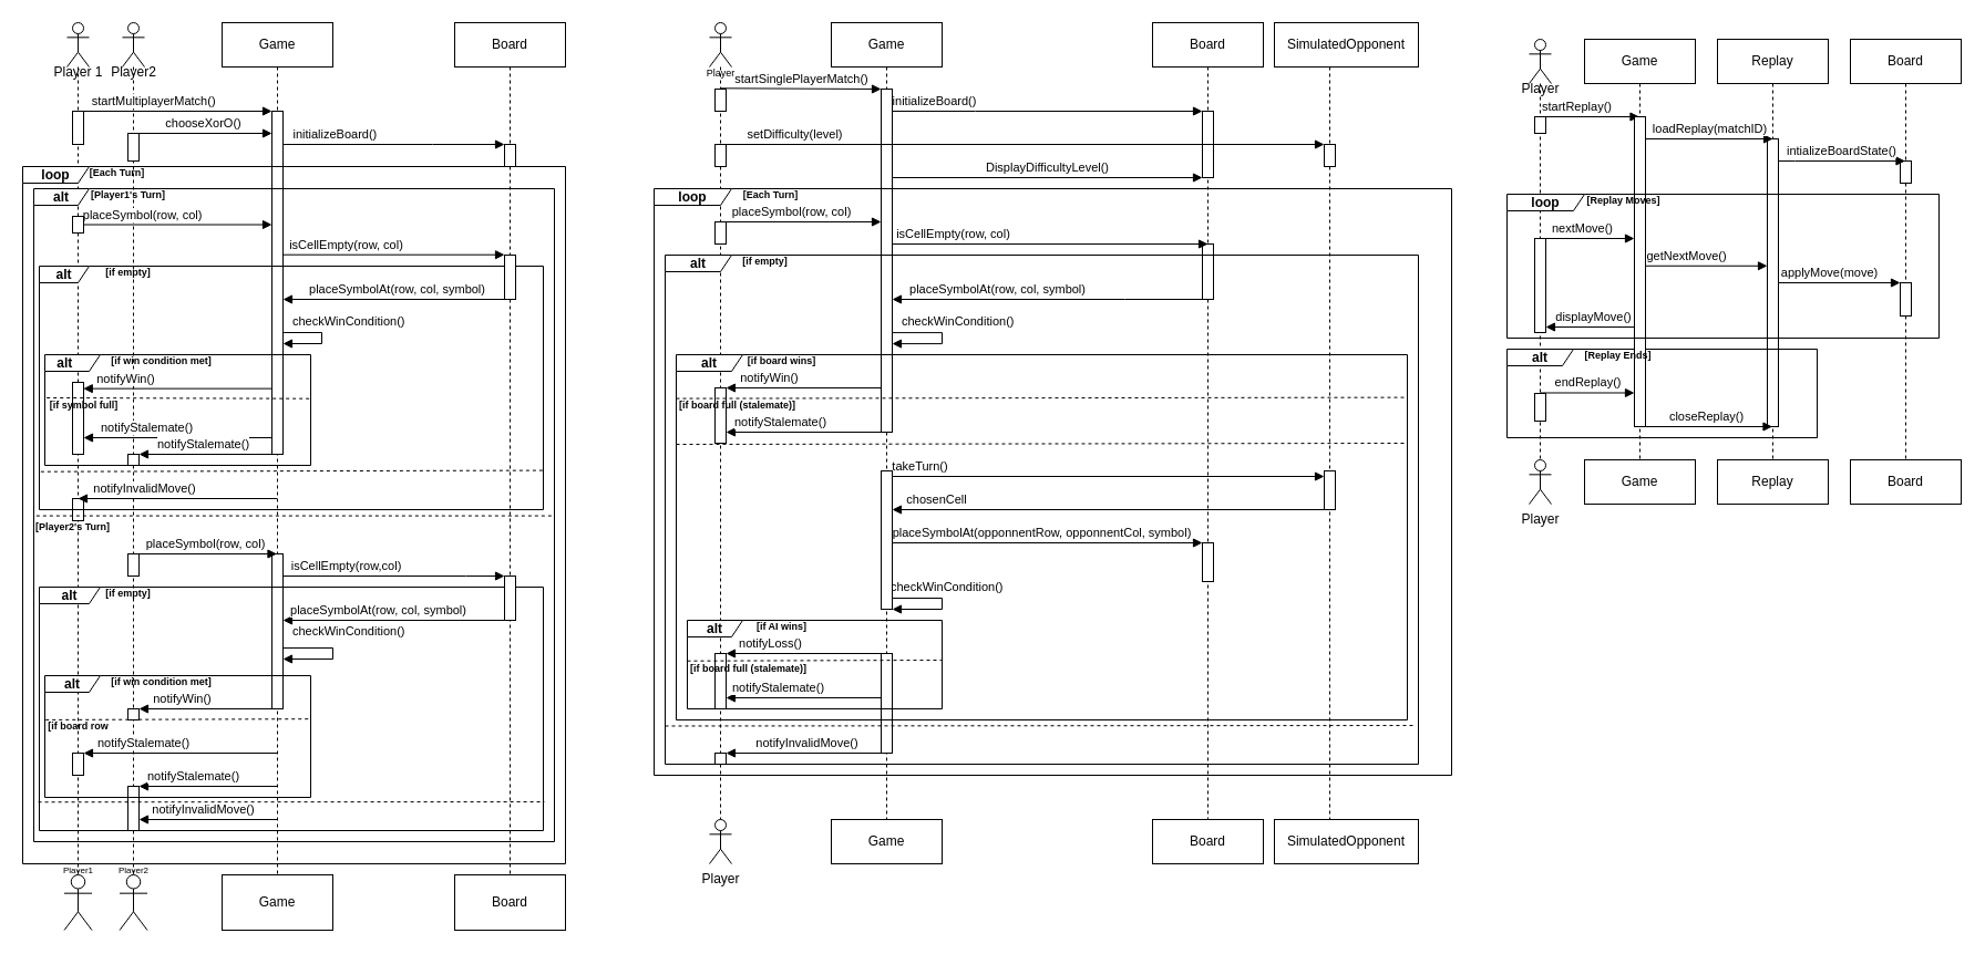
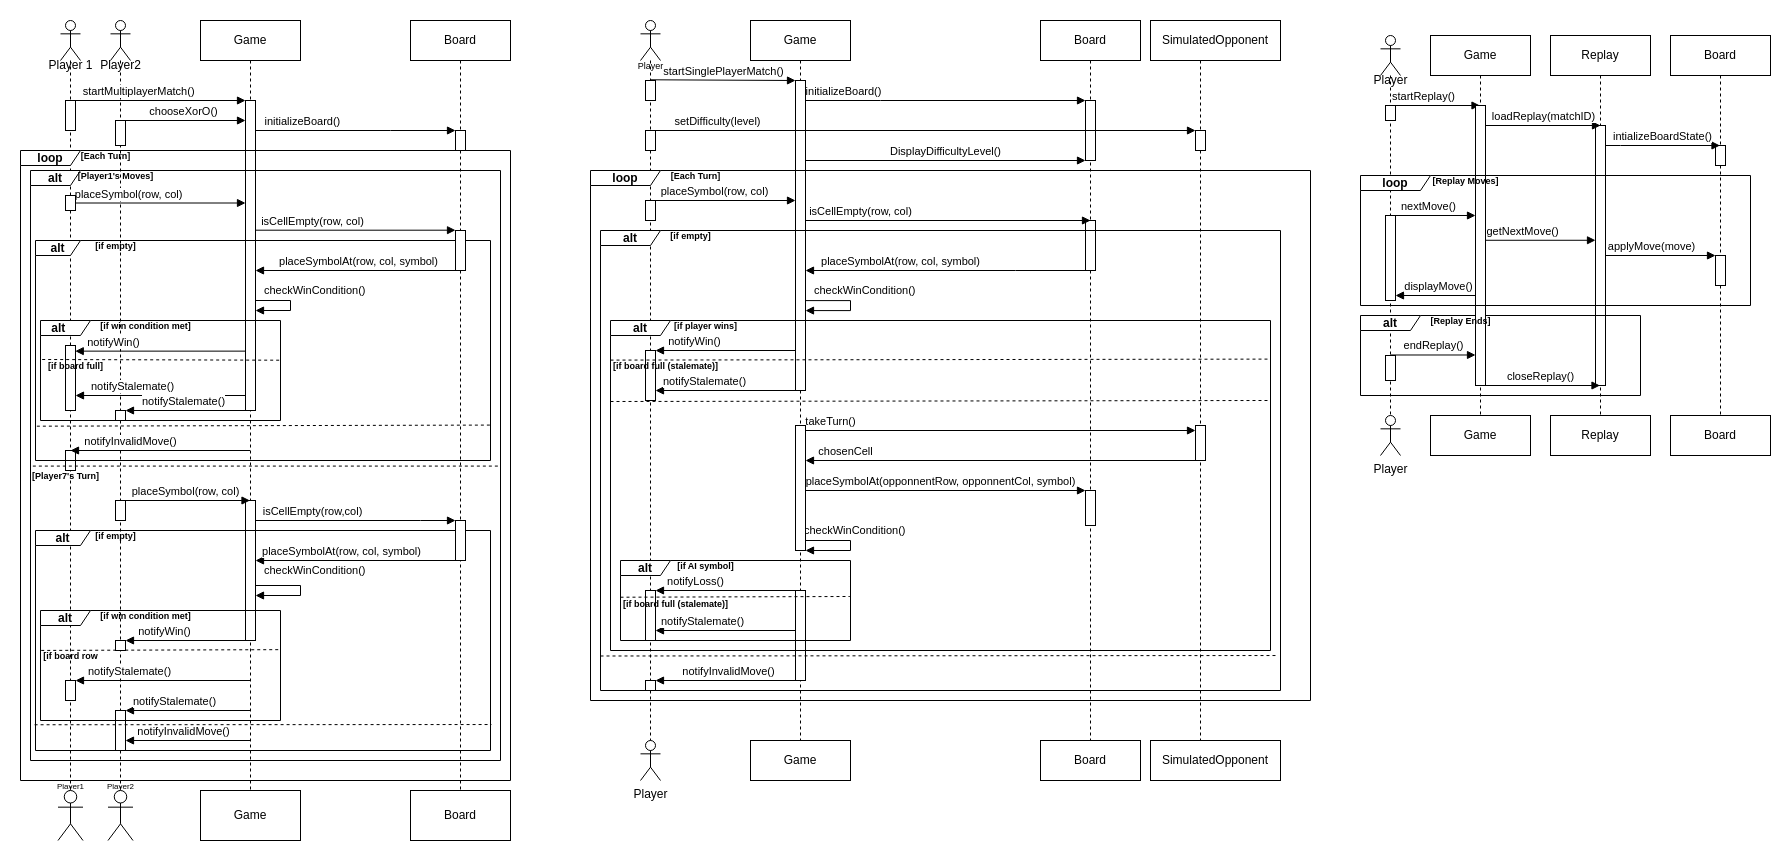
- <mxCell id="32" value="&lt;b&gt;&lt;font style=&quot;font-size: 9px;&quot;&gt;[Player1's Turn]&lt;/font&gt;&lt;/b&gt;" style="text;html=1;align=center;verticalAlign=middle;resizable=0;points=[];autosize=1;strokeColor=none;fillColor=none;" parent="1" vertex="1"><mxGeometry x="70" y="160" width="90" height="30" as="geometry" /></mxCell>
+ <mxCell id="32" value="&lt;b&gt;&lt;font style=&quot;font-size: 9px;&quot;&gt;[Player1's Moves]&lt;/font&gt;&lt;/b&gt;" style="text;html=1;align=center;verticalAlign=middle;resizable=0;points=[];autosize=1;strokeColor=none;fillColor=none;" parent="1" vertex="1"><mxGeometry x="70" y="160" width="90" height="30" as="geometry" /></mxCell>
- <mxCell id="88" value="&lt;b&gt;&lt;font style=&quot;font-size: 9px;&quot;&gt;[if board wins]&lt;/font&gt;&lt;/b&gt;" style="text;html=1;align=center;verticalAlign=middle;resizable=0;points=[];autosize=1;strokeColor=none;fillColor=none;" parent="1" vertex="1"><mxGeometry x="660" y="310" width="90" height="30" as="geometry" /></mxCell>
+ <mxCell id="88" value="&lt;b&gt;&lt;font style=&quot;font-size: 9px;&quot;&gt;[if player wins]&lt;/font&gt;&lt;/b&gt;" style="text;html=1;align=center;verticalAlign=middle;resizable=0;points=[];autosize=1;strokeColor=none;fillColor=none;" parent="1" vertex="1"><mxGeometry x="660" y="310" width="90" height="30" as="geometry" /></mxCell>
- <mxCell id="42" value="&lt;font style=&quot;font-size: 9px;&quot;&gt;&lt;b&gt;[if symbol full]&lt;/b&gt;&lt;/font&gt;" style="text;html=1;align=center;verticalAlign=middle;resizable=0;points=[];autosize=1;strokeColor=none;fillColor=none;" parent="1" vertex="1"><mxGeometry x="35" y="350" width="80" height="30" as="geometry" /></mxCell>
+ <mxCell id="42" value="&lt;font style=&quot;font-size: 9px;&quot;&gt;&lt;b&gt;[if board full]&lt;/b&gt;&lt;/font&gt;" style="text;html=1;align=center;verticalAlign=middle;resizable=0;points=[];autosize=1;strokeColor=none;fillColor=none;" parent="1" vertex="1"><mxGeometry x="35" y="350" width="80" height="30" as="geometry" /></mxCell>
- <mxCell id="47" value="&lt;b&gt;&lt;font style=&quot;font-size: 9px;&quot;&gt;[Player2's Turn]&lt;/font&gt;&lt;/b&gt;" style="text;html=1;align=center;verticalAlign=middle;resizable=0;points=[];autosize=1;strokeColor=none;fillColor=none;" parent="1" vertex="1"><mxGeometry y="460" width="90" height="30" as="geometry" x="20" /></mxCell>
+ <mxCell id="47" value="&lt;b&gt;&lt;font style=&quot;font-size: 9px;&quot;&gt;[Player7's Turn]&lt;/font&gt;&lt;/b&gt;" style="text;html=1;align=center;verticalAlign=middle;resizable=0;points=[];autosize=1;strokeColor=none;fillColor=none;" parent="1" vertex="1"><mxGeometry y="460" width="90" height="30" as="geometry" x="20" /></mxCell>
- <mxCell id="96" value="&lt;b&gt;&lt;font style=&quot;font-size: 9px;&quot;&gt;[if AI wins]&lt;/font&gt;&lt;/b&gt;" style="text;html=1;align=center;verticalAlign=middle;resizable=0;points=[];autosize=1;strokeColor=none;fillColor=none;" parent="1" vertex="1"><mxGeometry x="670" y="550" width="70" height="30" as="geometry" /></mxCell>
+ <mxCell id="96" value="&lt;b&gt;&lt;font style=&quot;font-size: 9px;&quot;&gt;[if AI symbol]&lt;/font&gt;&lt;/b&gt;" style="text;html=1;align=center;verticalAlign=middle;resizable=0;points=[];autosize=1;strokeColor=none;fillColor=none;" parent="1" vertex="1"><mxGeometry x="670" y="550" width="70" height="30" as="geometry" /></mxCell>
